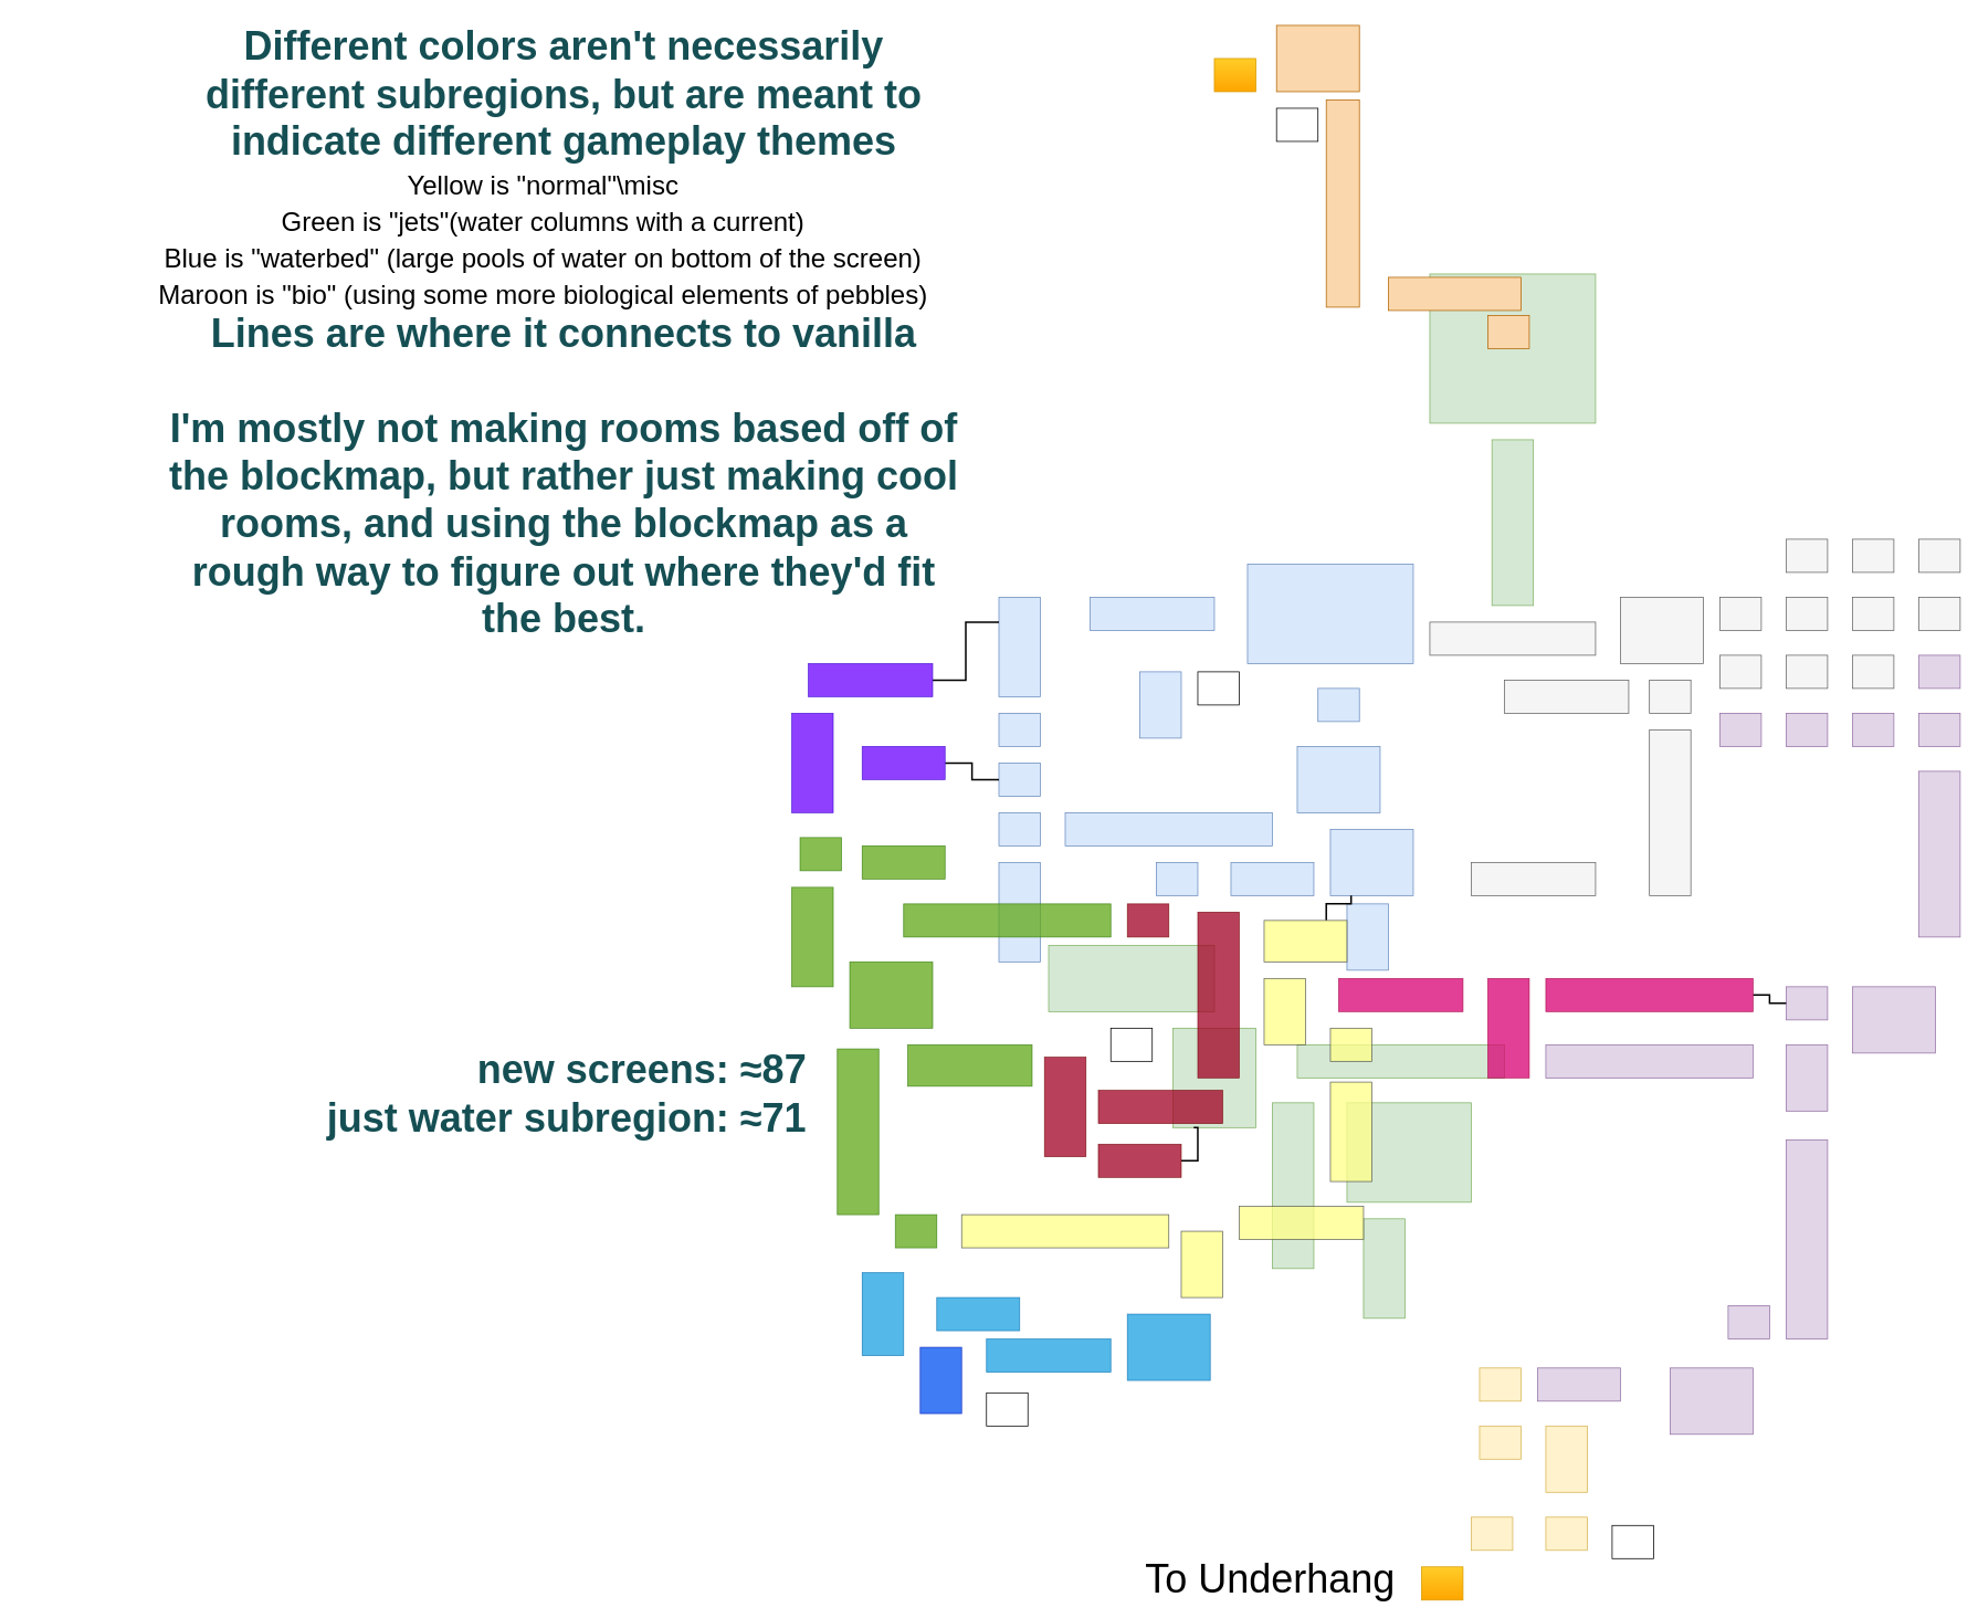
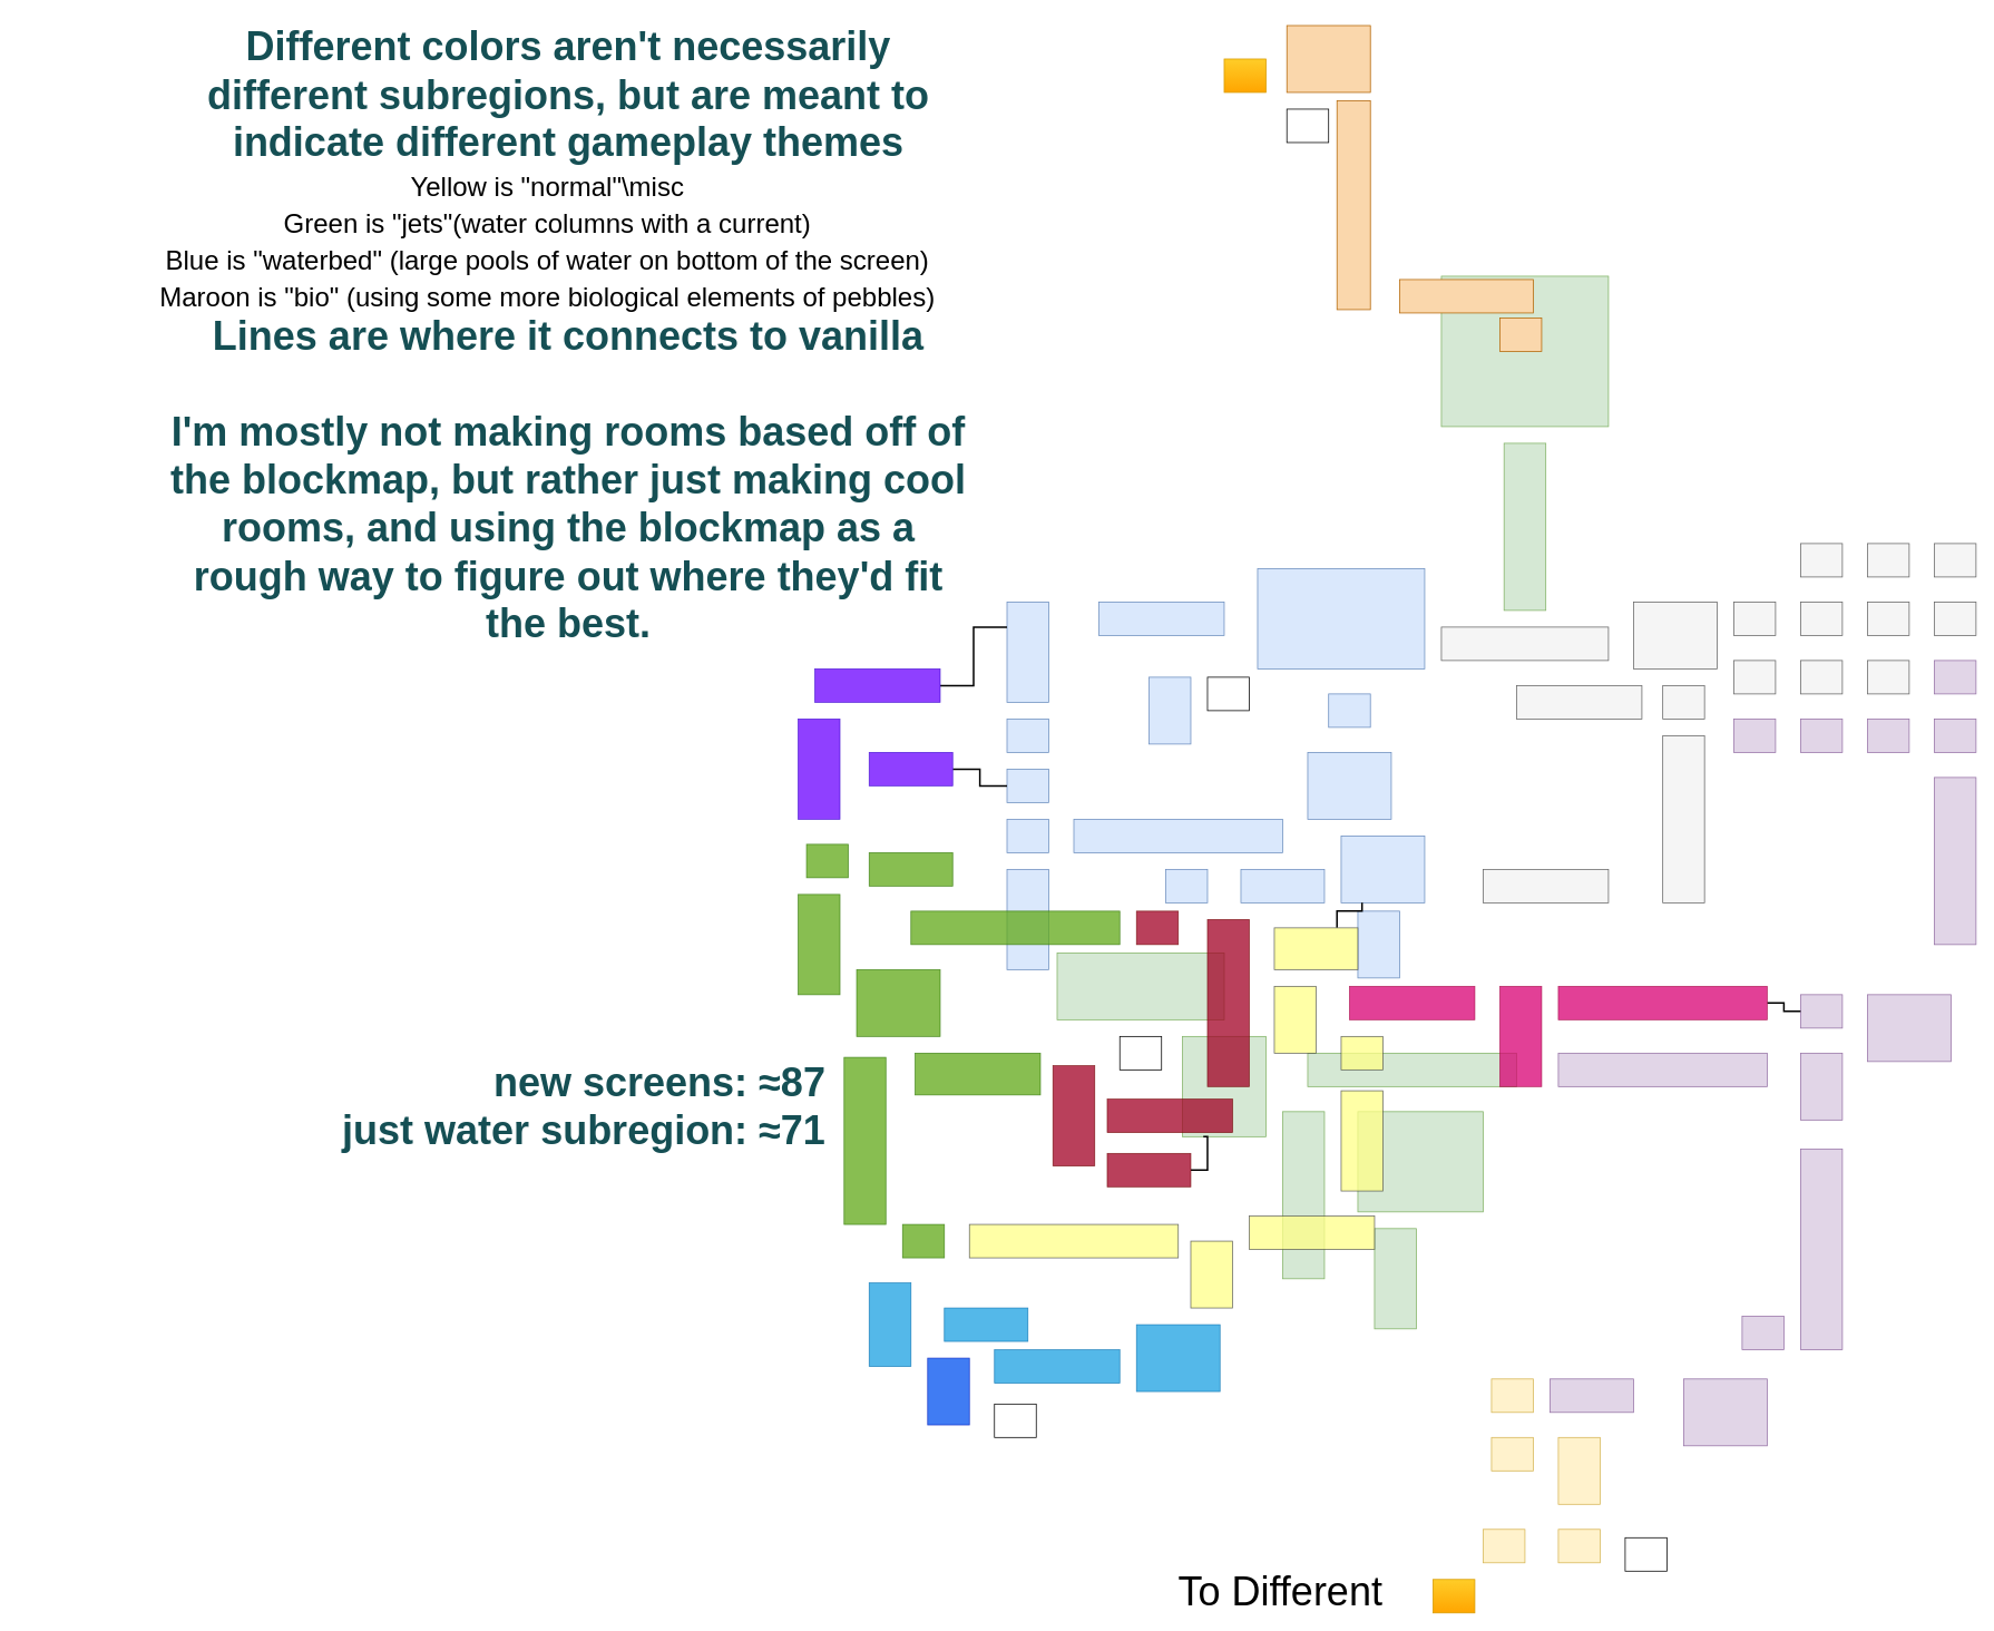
- <mxCell id="108" value="&lt;b&gt;&lt;font color=&quot;#154f54&quot;&gt;new screens:&amp;nbsp;≈87&lt;br&gt;just water subregion:&amp;nbsp;≈71&lt;/font&gt;&lt;/b&gt;" style="text;whiteSpace=wrap;html=1;fontSize=48;align=right;" parent="1" vertex="1"><mxGeometry x="335" y="1255" width="640" height="140" as="geometry" /></mxCell>
+ <mxCell id="108" value="&lt;b&gt;&lt;font color=&quot;#154f54&quot;&gt;new screens:&amp;nbsp;≈87&lt;br&gt;just water subregion:&amp;nbsp;≈71&lt;/font&gt;&lt;/b&gt;" style="text;whiteSpace=wrap;html=1;fontSize=48;align=right;" parent="1" vertex="1"><mxGeometry x="350" y="1260" width="640" height="140" as="geometry" /></mxCell>
- <mxCell id="107" value="&lt;font style=&quot;font-size: 48px&quot;&gt;To Underhang&lt;/font&gt;" style="text;html=1;strokeColor=none;fillColor=none;align=center;verticalAlign=middle;whiteSpace=wrap;rounded=0;" parent="1" vertex="1"><mxGeometry x="1375" y="1890" width="315" height="30" as="geometry" /></mxCell>
+ <mxCell id="107" value="&lt;font style=&quot;font-size: 48px&quot;&gt;To Different&lt;/font&gt;" style="text;html=1;strokeColor=none;fillColor=none;align=center;verticalAlign=middle;whiteSpace=wrap;rounded=0;" parent="1" vertex="1"><mxGeometry x="1375" y="1890" width="315" height="30" as="geometry" /></mxCell>
